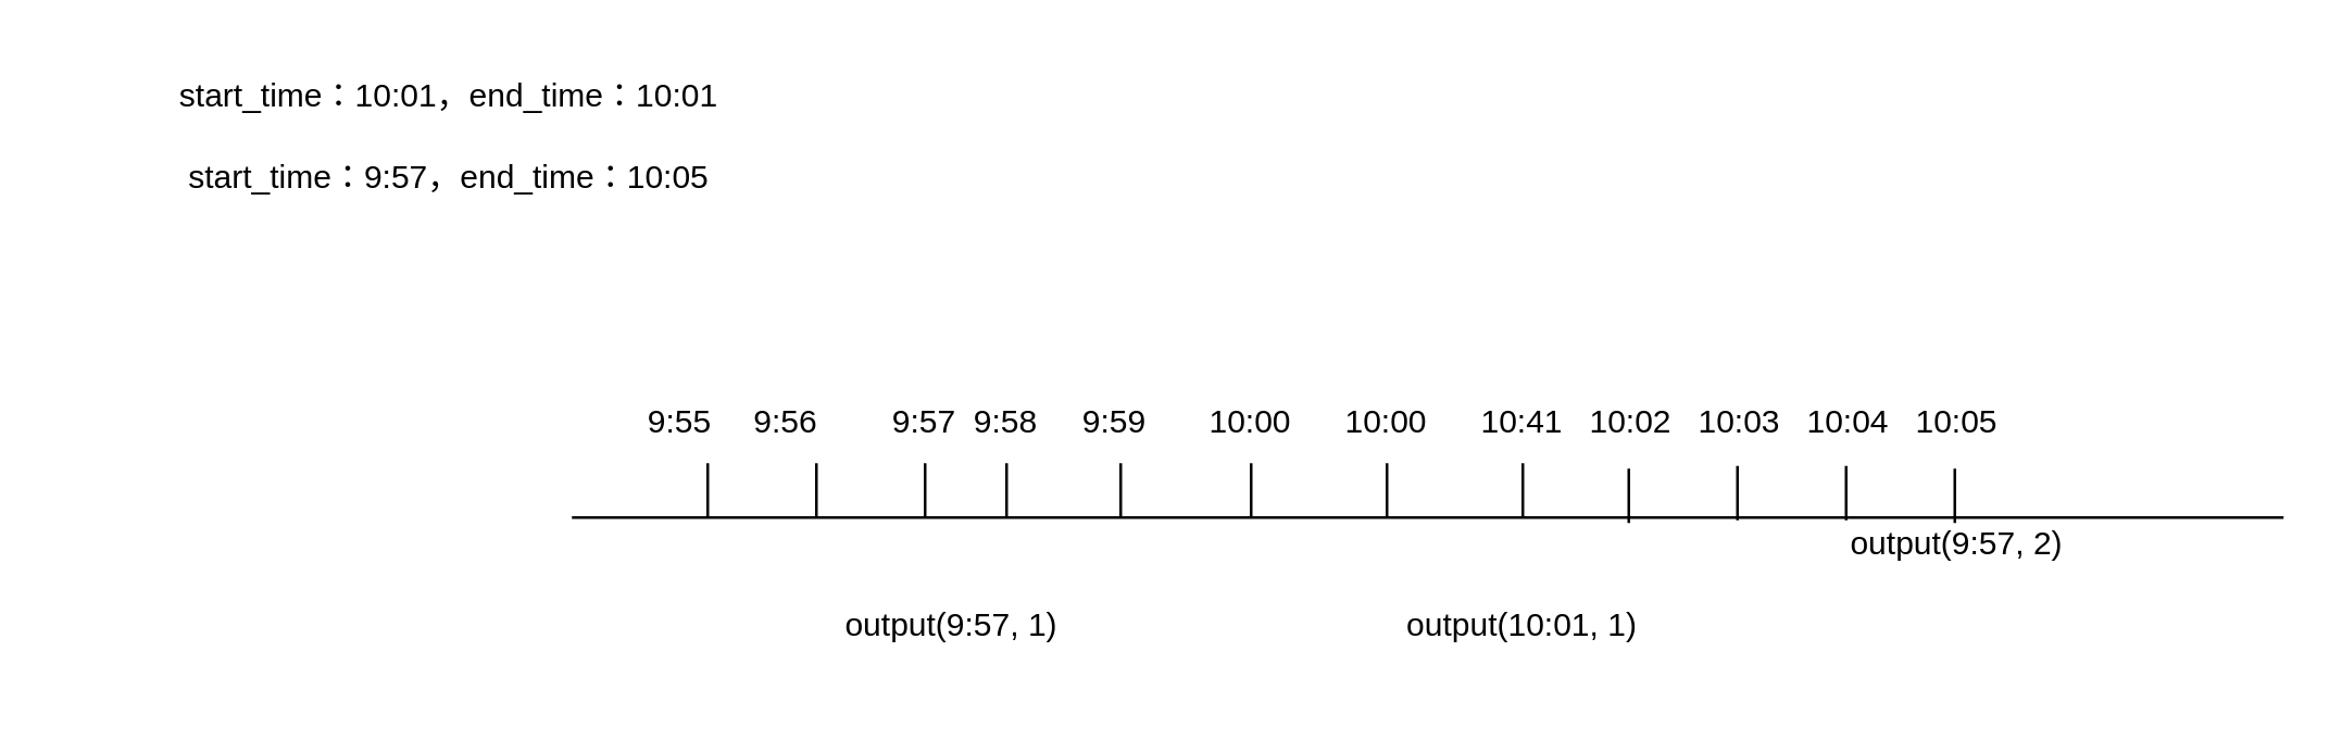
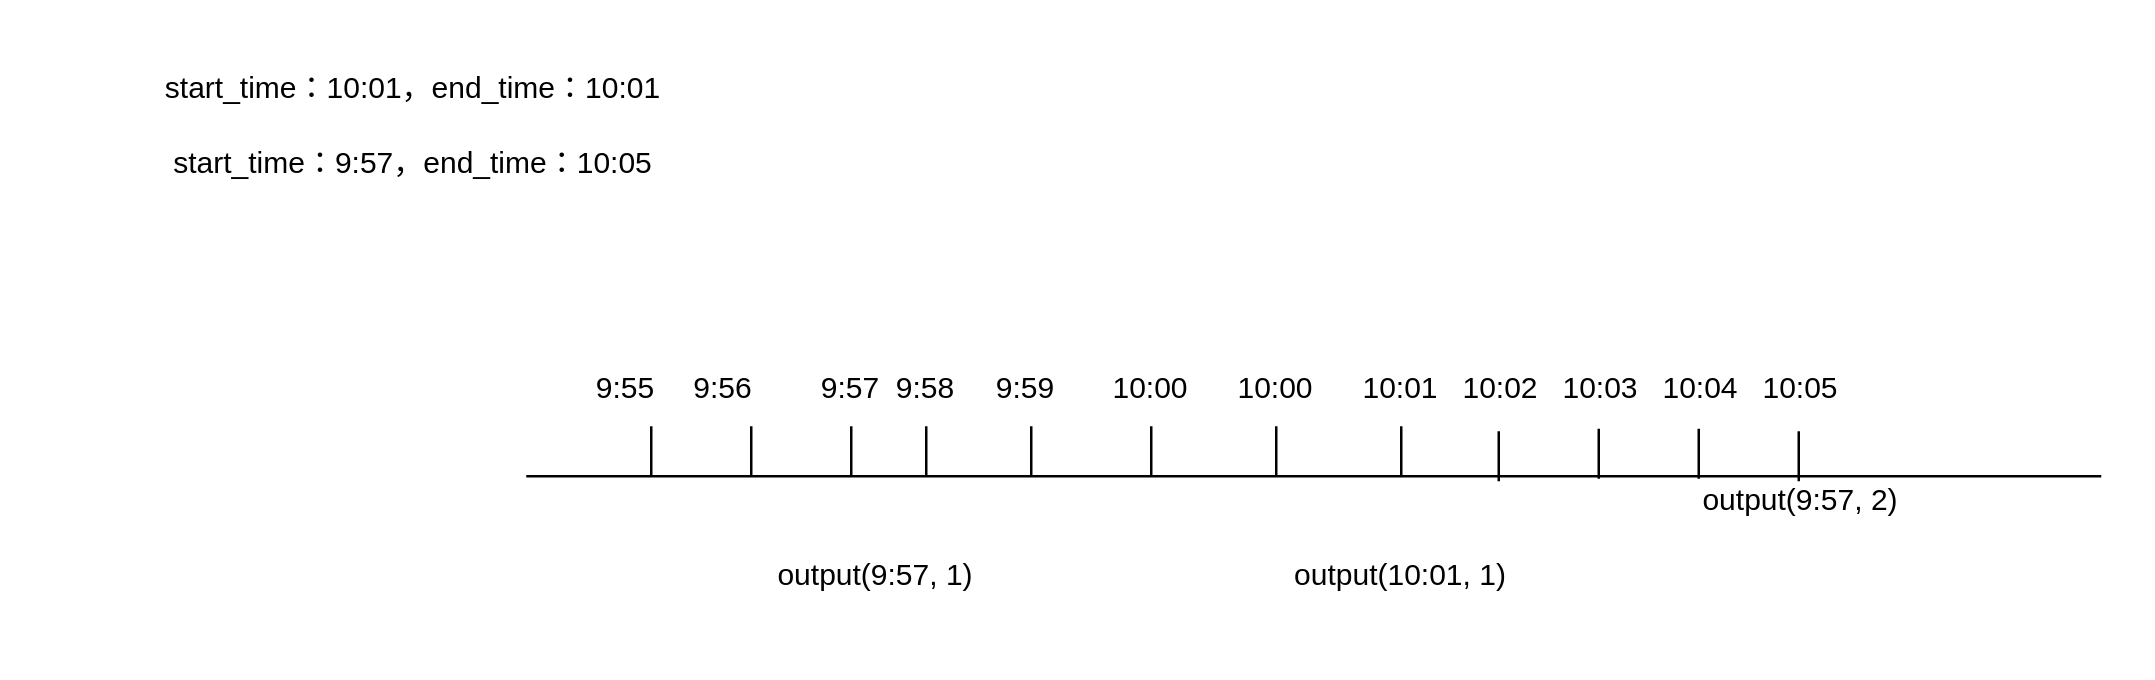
- <mxCell id="20" value="10:41" style="text;html=1;align=center;verticalAlign=middle;whiteSpace=wrap;rounded=0;" vertex="1" parent="1"><mxGeometry x="530" y="140" width="60" height="30" as="geometry" /></mxCell>
+ <mxCell id="20" value="10:01" style="text;html=1;align=center;verticalAlign=middle;whiteSpace=wrap;rounded=0;" vertex="1" parent="1"><mxGeometry x="530" y="140" width="60" height="30" as="geometry" /></mxCell>
